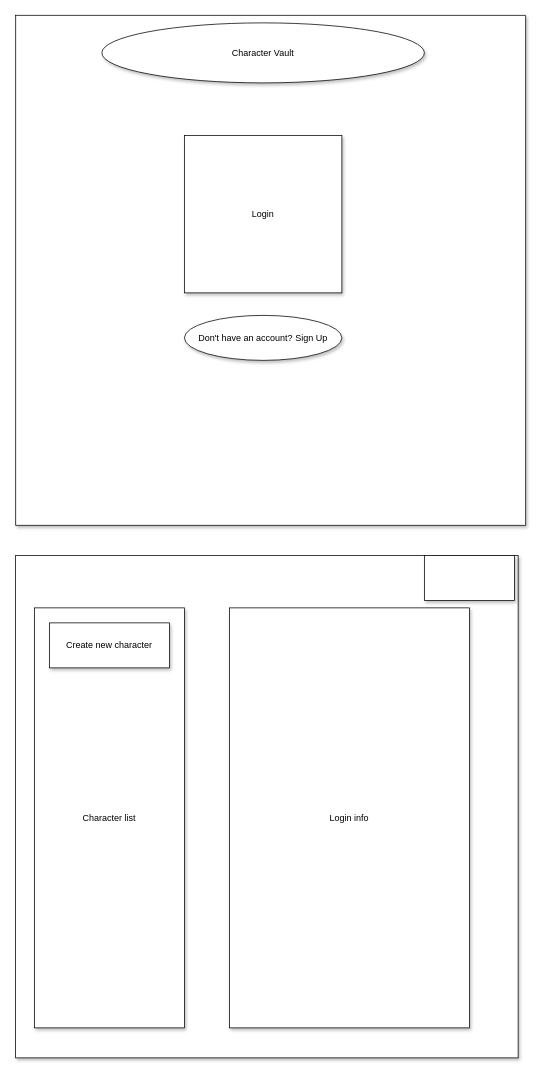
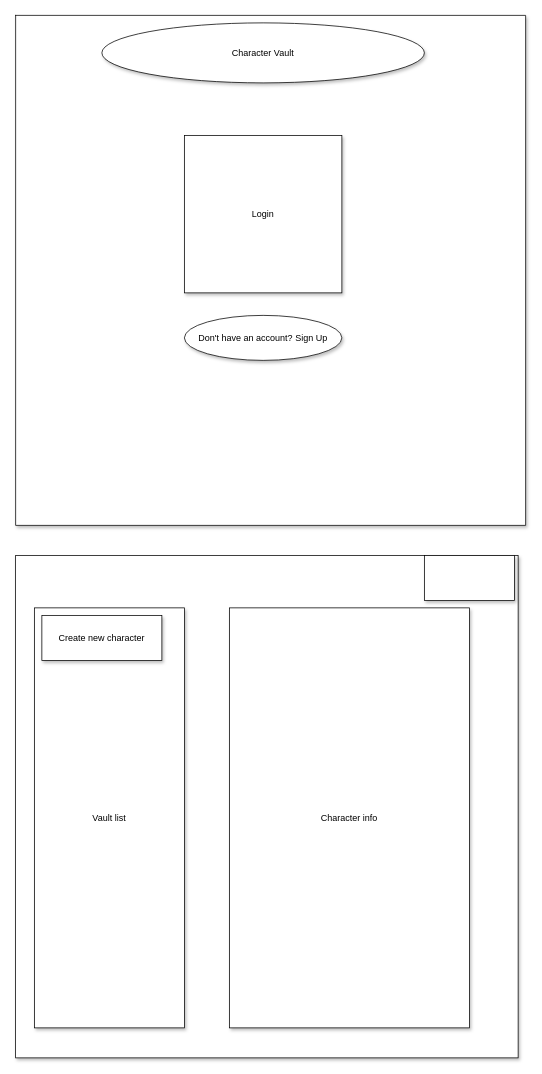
- <mxCell id="10" value="Create new character" style="rounded=0;whiteSpace=wrap;html=1;shadow=1;" vertex="1" parent="1"><mxGeometry x="65" y="830" width="160" height="60" as="geometry" /></mxCell>
+ <mxCell id="10" value="Create new character" style="rounded=0;whiteSpace=wrap;html=1;shadow=1;" vertex="1" parent="1"><mxGeometry x="55" y="820" width="160" height="60" as="geometry" /></mxCell>
- <mxCell id="9" value="Character list" style="rounded=0;whiteSpace=wrap;html=1;shadow=1;" vertex="1" parent="1"><mxGeometry x="45" y="810" width="200" height="560" as="geometry" /></mxCell>
+ <mxCell id="9" value="Vault list" style="rounded=0;whiteSpace=wrap;html=1;shadow=1;" vertex="1" parent="1"><mxGeometry x="45" y="810" width="200" height="560" as="geometry" /></mxCell>
- <mxCell id="11" value="Login info" style="rounded=0;whiteSpace=wrap;html=1;shadow=1;" vertex="1" parent="1"><mxGeometry x="305" y="810" width="320" height="560" as="geometry" /></mxCell>
+ <mxCell id="11" value="Character info" style="rounded=0;whiteSpace=wrap;html=1;shadow=1;" vertex="1" parent="1"><mxGeometry x="305" y="810" width="320" height="560" as="geometry" /></mxCell>
